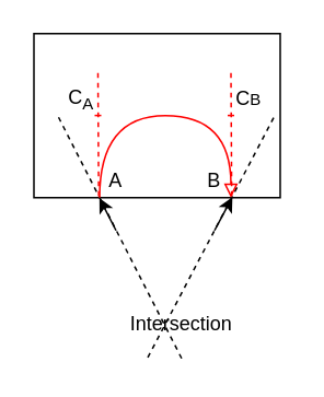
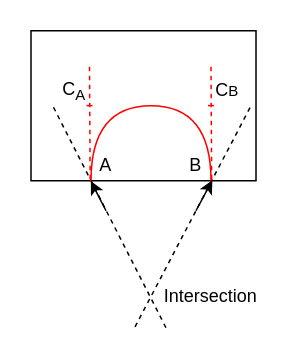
- <mxCell id="15" value="" style="curved=1;endArrow=block;html=1;rounded=0;strokeColor=#FF0000;endFill=0;exitX=0;exitY=1;exitDx=0;exitDy=0;entryX=1;entryY=1;entryDx=0;entryDy=0;" edge="1" parent="1" source="5" target="6"><mxGeometry width="50" height="50" relative="1" as="geometry"><mxPoint x="80" y="100" as="sourcePoint" /><mxPoint x="130" y="50" as="targetPoint" /><Array as="points"><mxPoint x="60" y="70" /><mxPoint x="140" y="70" /></Array></mxGeometry></mxCell>
+ <mxCell id="15" value="" style="curved=1;endArrow=none;html=1;rounded=0;strokeColor=#FF0000;endFill=0;exitX=0;exitY=1;exitDx=0;exitDy=0;entryX=1;entryY=1;entryDx=0;entryDy=0;" edge="1" parent="1" source="5" target="6"><mxGeometry width="50" height="50" relative="1" as="geometry"><mxPoint x="80" y="100" as="sourcePoint" /><mxPoint x="130" y="50" as="targetPoint" /><Array as="points"><mxPoint x="60" y="70" /><mxPoint x="140" y="70" /></Array></mxGeometry></mxCell>
- <mxCell id="16" value="Intersection" style="text;html=1;strokeColor=none;fillColor=none;align=center;verticalAlign=middle;whiteSpace=wrap;rounded=0;" vertex="1" parent="1"><mxGeometry x="75" y="187" width="70" height="20" as="geometry" /></mxCell>
+ <mxCell id="16" value="Intersection" style="text;html=1;strokeColor=none;fillColor=none;align=center;verticalAlign=middle;whiteSpace=wrap;rounded=0;" vertex="1" parent="1"><mxGeometry x="105" y="187" width="70" height="20" as="geometry" /></mxCell>
